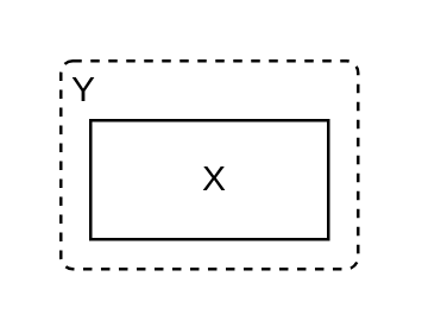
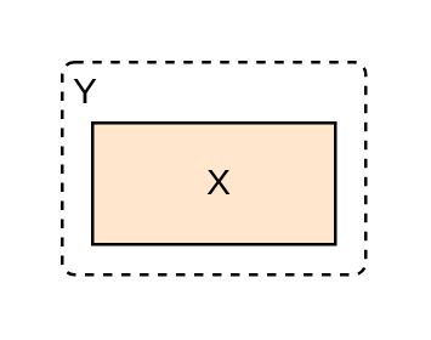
- <mxCell id="3" value="X" style="rounded=0;whiteSpace=wrap;html=1;spacingBottom=0;spacingLeft=4;" parent="2" vertex="1"><mxGeometry x="10" y="20" width="80" height="40" as="geometry" /></mxCell>
+ <mxCell id="3" value="X" style="rounded=0;whiteSpace=wrap;html=1;spacingBottom=0;spacingLeft=4;fillColor=#ffe6cc;" parent="2" vertex="1"><mxGeometry x="10" y="20" width="80" height="40" as="geometry" /></mxCell>
